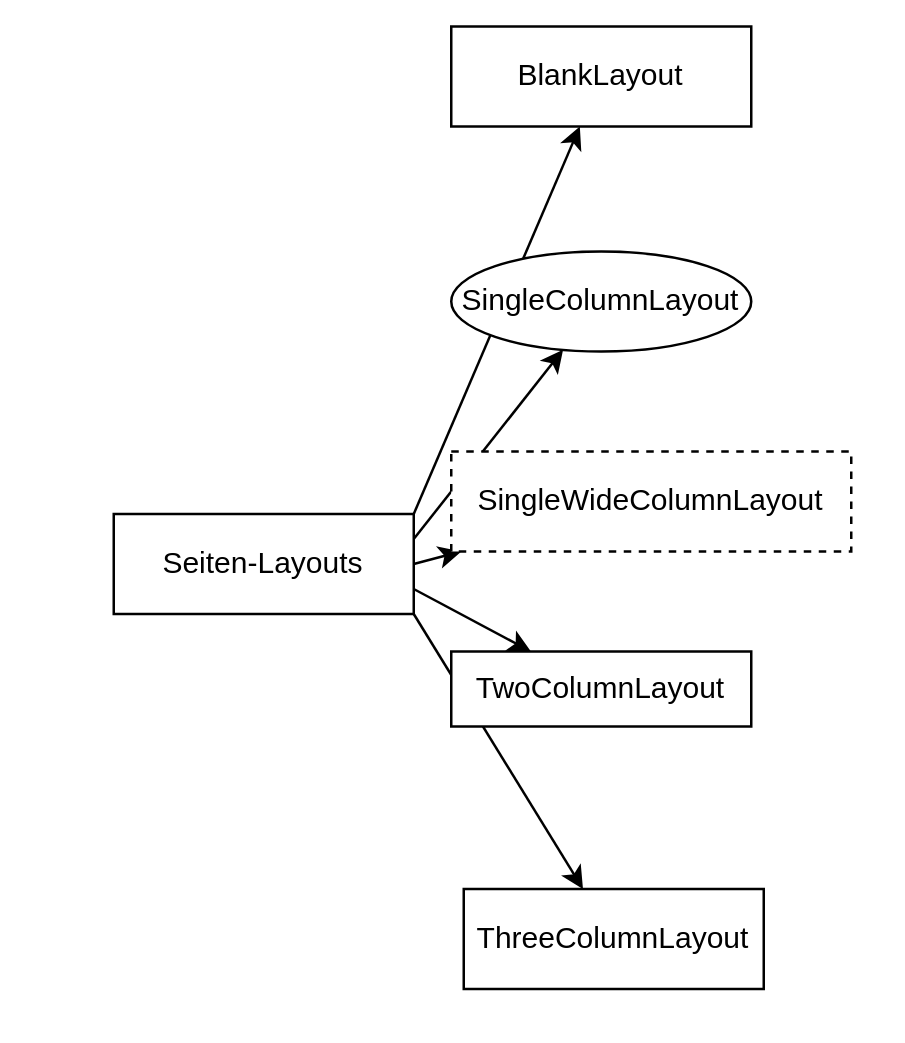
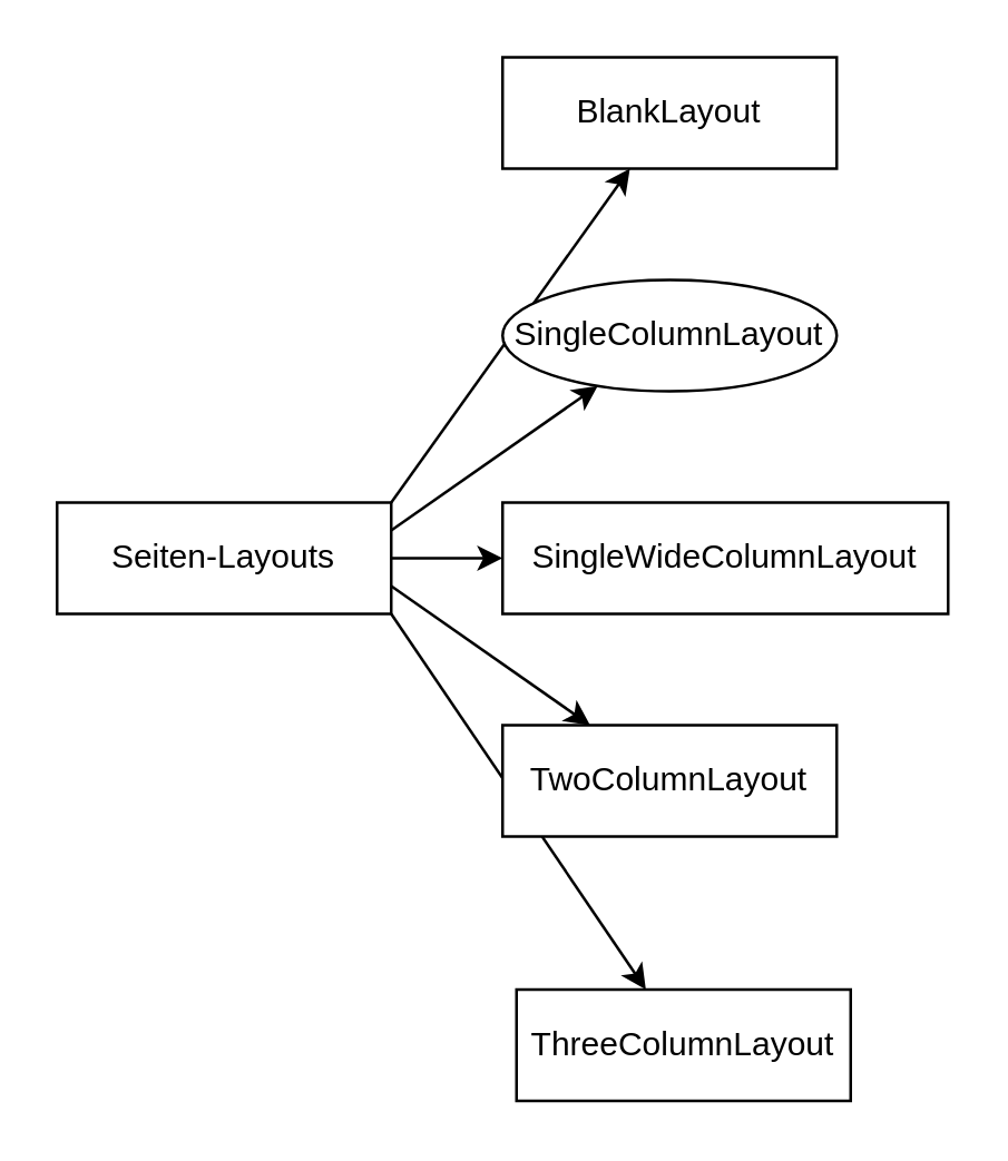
- <mxCell id="10" value="BlankLayout" style="rounded=0;whiteSpace=wrap;html=1;" parent="1" vertex="1"><mxGeometry x="180" y="10" width="120" height="40" as="geometry" /></mxCell>
+ <mxCell id="10" value="BlankLayout" style="rounded=0;whiteSpace=wrap;html=1;" parent="1" vertex="1"><mxGeometry x="180" y="20" width="120" height="40" as="geometry" /></mxCell>
- <mxCell id="11" value="SingleWideColumnLayout" style="rounded=0;whiteSpace=wrap;html=1;dashed=1;" parent="1" vertex="1"><mxGeometry x="180" y="180" width="160" height="40" as="geometry" /></mxCell>
+ <mxCell id="11" value="SingleWideColumnLayout" style="rounded=0;whiteSpace=wrap;html=1;" parent="1" vertex="1"><mxGeometry x="180" y="180" width="160" height="40" as="geometry" /></mxCell>
- <mxCell id="7" value="Seiten-Layouts" style="rounded=0;whiteSpace=wrap;html=1;" parent="1" vertex="1"><mxGeometry x="45" y="205" width="120" height="40" as="geometry" /></mxCell>
+ <mxCell id="7" value="Seiten-Layouts" style="rounded=0;whiteSpace=wrap;html=1;" parent="1" vertex="1"><mxGeometry x="20" y="180" width="120" height="40" as="geometry" /></mxCell>
- <mxCell id="12" value="TwoColumnLayout" style="rounded=0;whiteSpace=wrap;html=1;" parent="1" vertex="1"><mxGeometry x="180" y="260" width="120" height="30" as="geometry" /></mxCell>
+ <mxCell id="12" value="TwoColumnLayout" style="rounded=0;whiteSpace=wrap;html=1;" parent="1" vertex="1"><mxGeometry x="180" y="260" width="120" height="40" as="geometry" /></mxCell>
